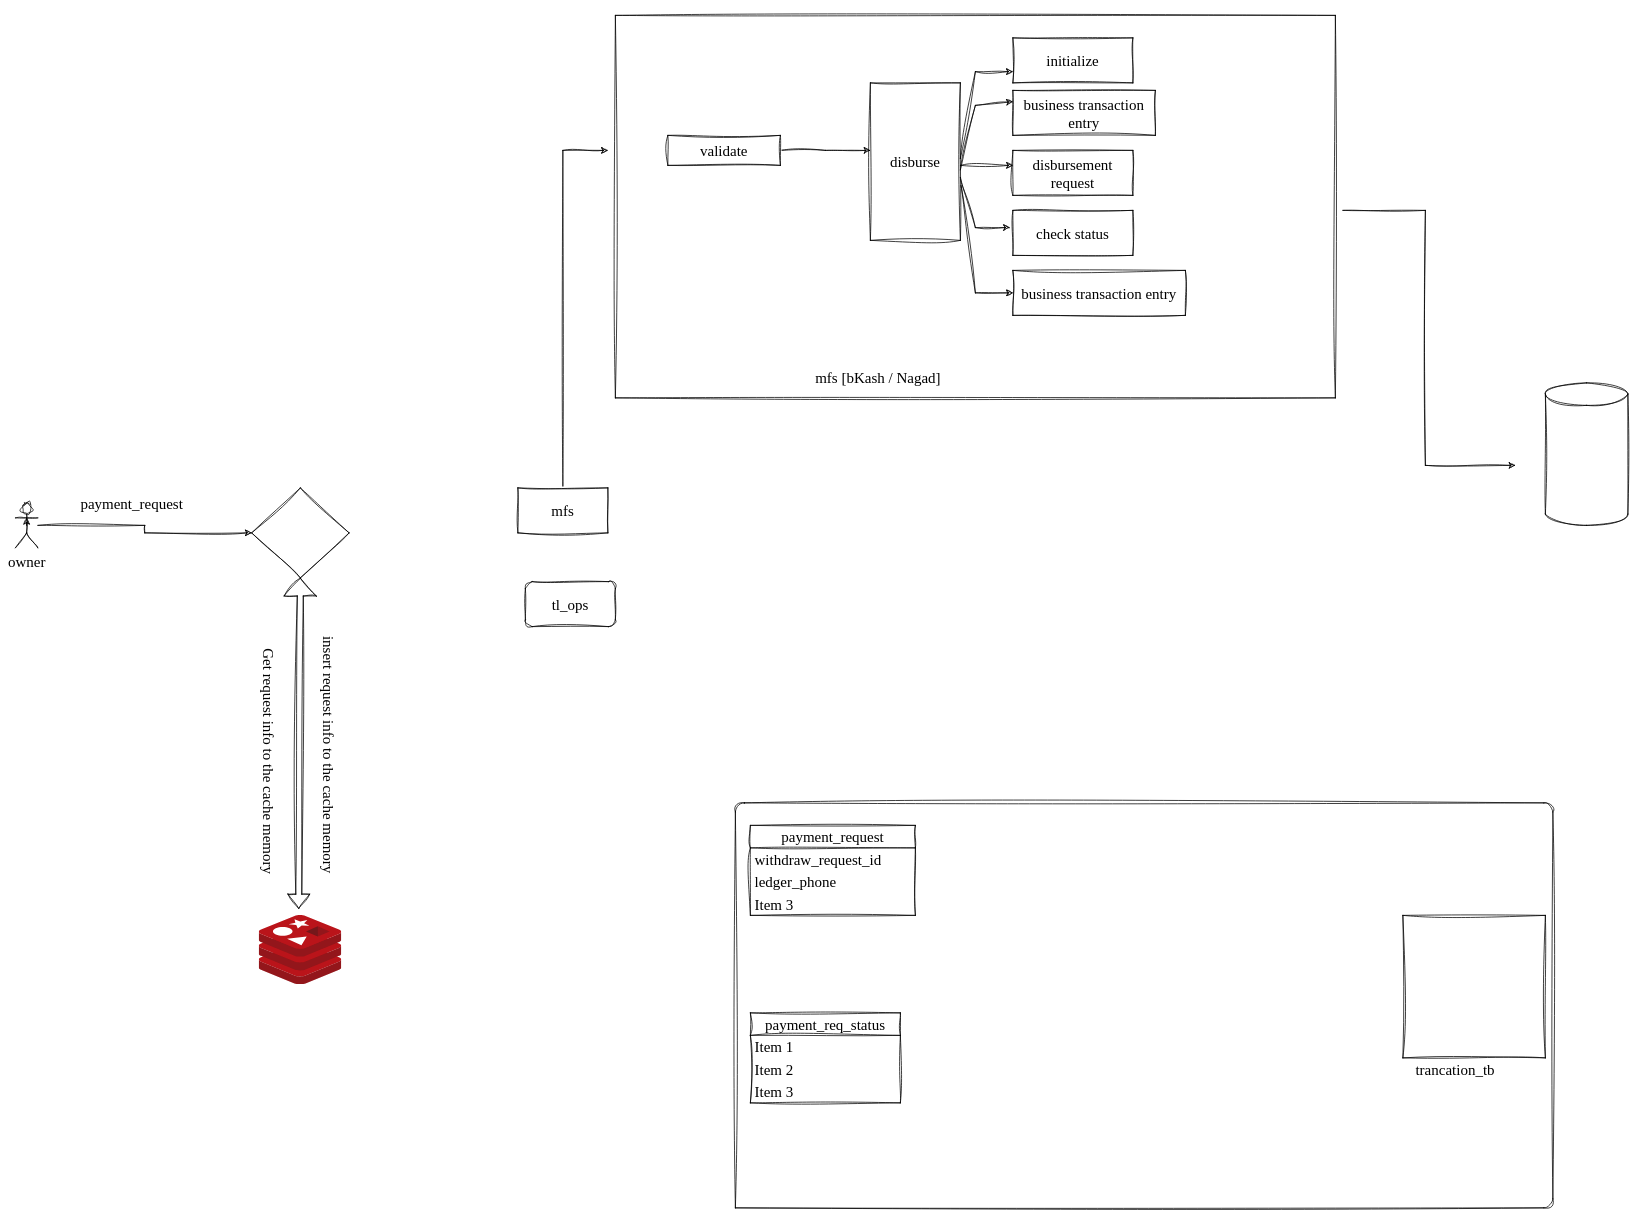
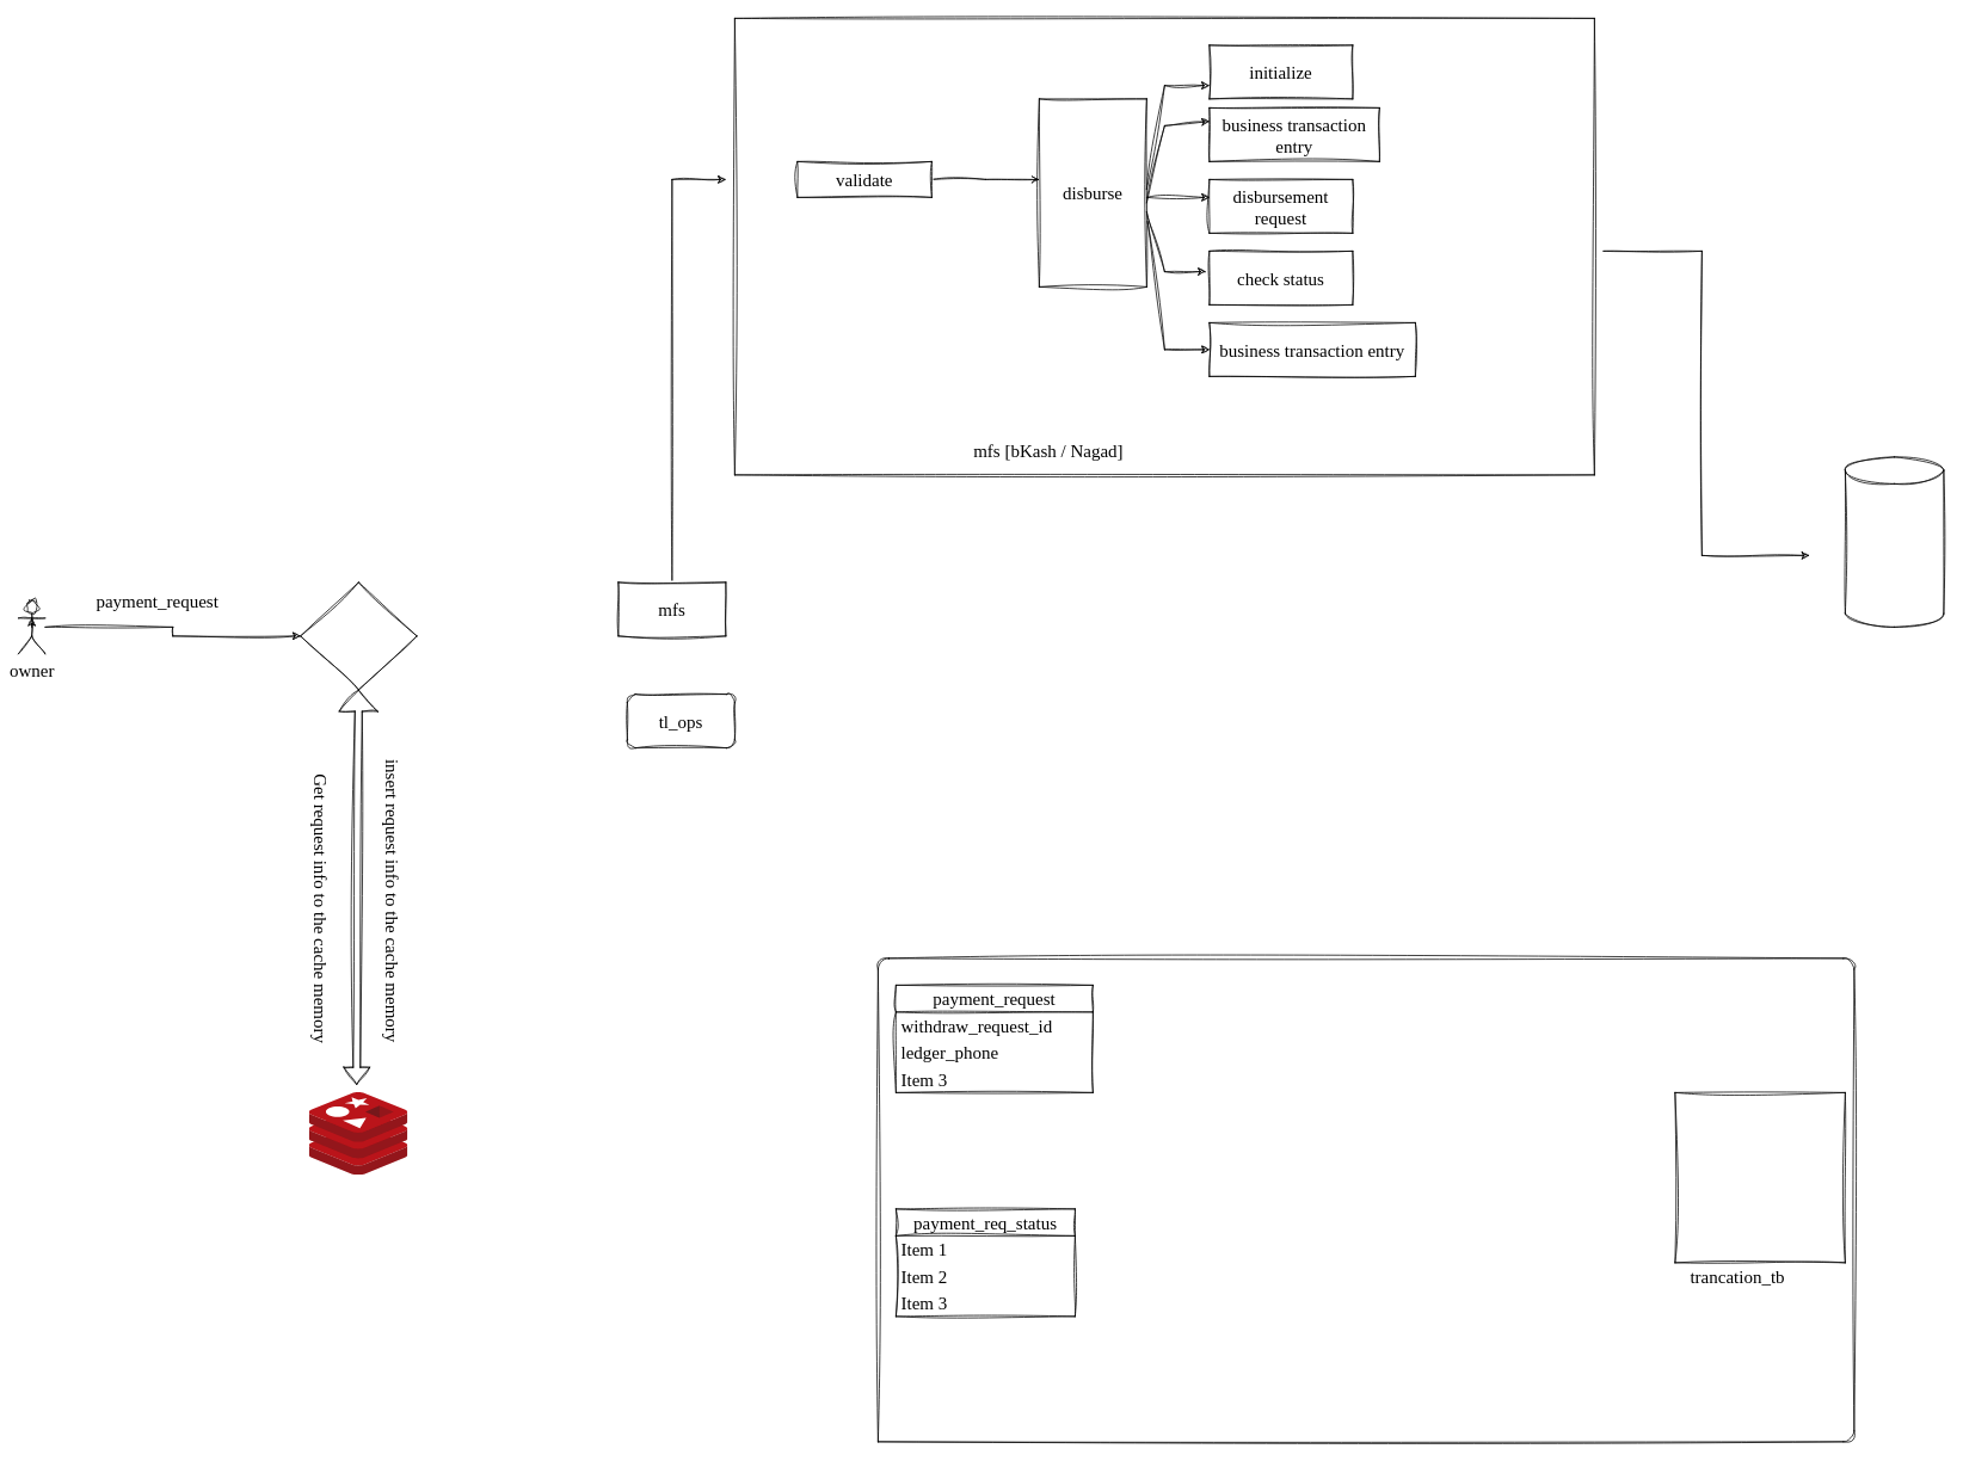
- <mxCell id="23" style="edgeStyle=orthogonalEdgeStyle;rounded=0;sketch=1;hachureGap=4;jiggle=2;curveFitting=1;orthogonalLoop=1;jettySize=auto;html=1;exitX=1;exitY=0.5;exitDx=0;exitDy=0;entryX=0;entryY=0.429;entryDx=0;entryDy=0;entryPerimeter=0;fontFamily=Architects Daughter;fontSource=https%3A%2F%2Ffonts.googleapis.com%2Fcss%3Ffamily%3DArchitects%2BDaughter;fontSize=16;" edge="1" parent="1" source="24" target="22"><mxGeometry relative="1" as="geometry" /></mxCell>
+ <mxCell id="23" style="edgeStyle=orthogonalEdgeStyle;rounded=0;sketch=1;hachureGap=4;jiggle=2;curveFitting=1;orthogonalLoop=1;jettySize=auto;html=1;exitX=1;exitY=0.5;exitDx=0;exitDy=0;entryX=0;entryY=0.429;entryDx=0;entryDy=0;entryPerimeter=0;fontFamily=Architects Daughter;fontSource=https%3A%2F%2Ffonts.googleapis.com%2Fcss%3Ffamily%3DArchitects%2BDaughter;fontSize=16;endArrow=open;" edge="1" parent="1" source="24" target="22"><mxGeometry relative="1" as="geometry" /></mxCell>
